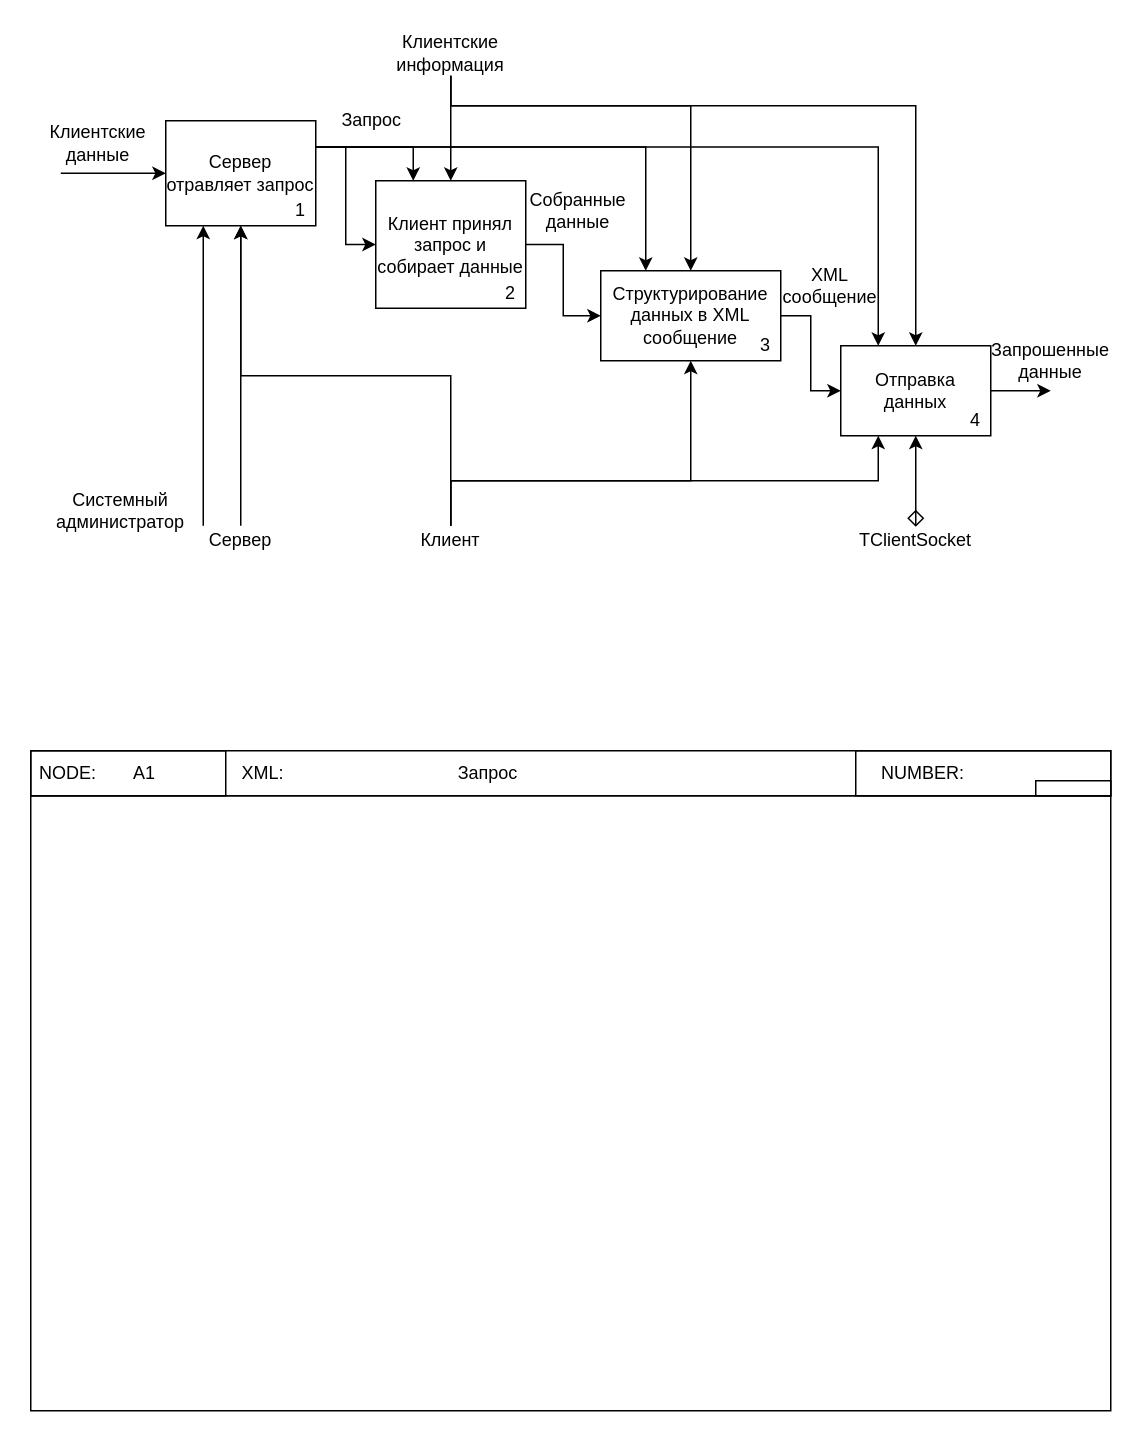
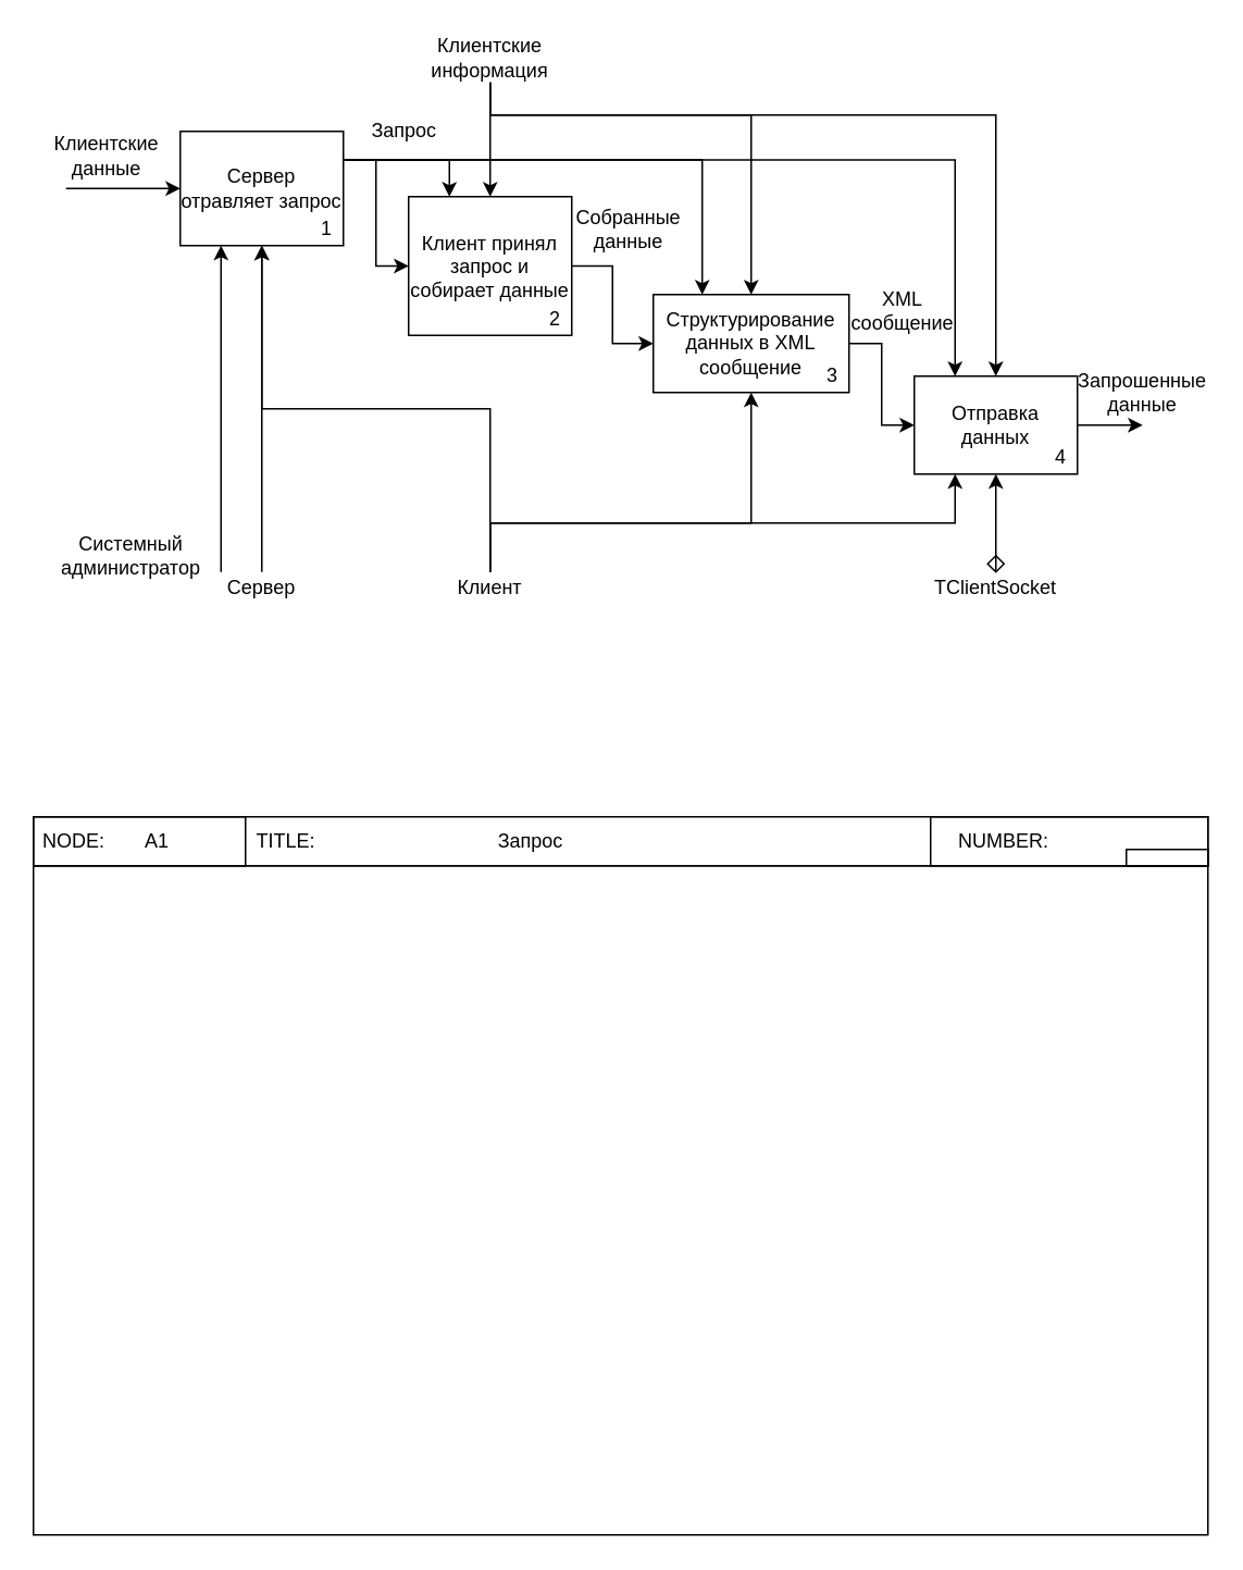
- <mxCell id="31" value="XML:" style="text;html=1;strokeColor=none;fillColor=none;align=center;verticalAlign=middle;whiteSpace=wrap;rounded=0;" parent="1" vertex="1"><mxGeometry x="155" y="505" width="40" height="20" as="geometry" /></mxCell>
+ <mxCell id="31" value="TITLE:" style="text;html=1;strokeColor=none;fillColor=none;align=center;verticalAlign=middle;whiteSpace=wrap;rounded=0;" parent="1" vertex="1"><mxGeometry x="155" y="505" width="40" height="20" as="geometry" /></mxCell>
